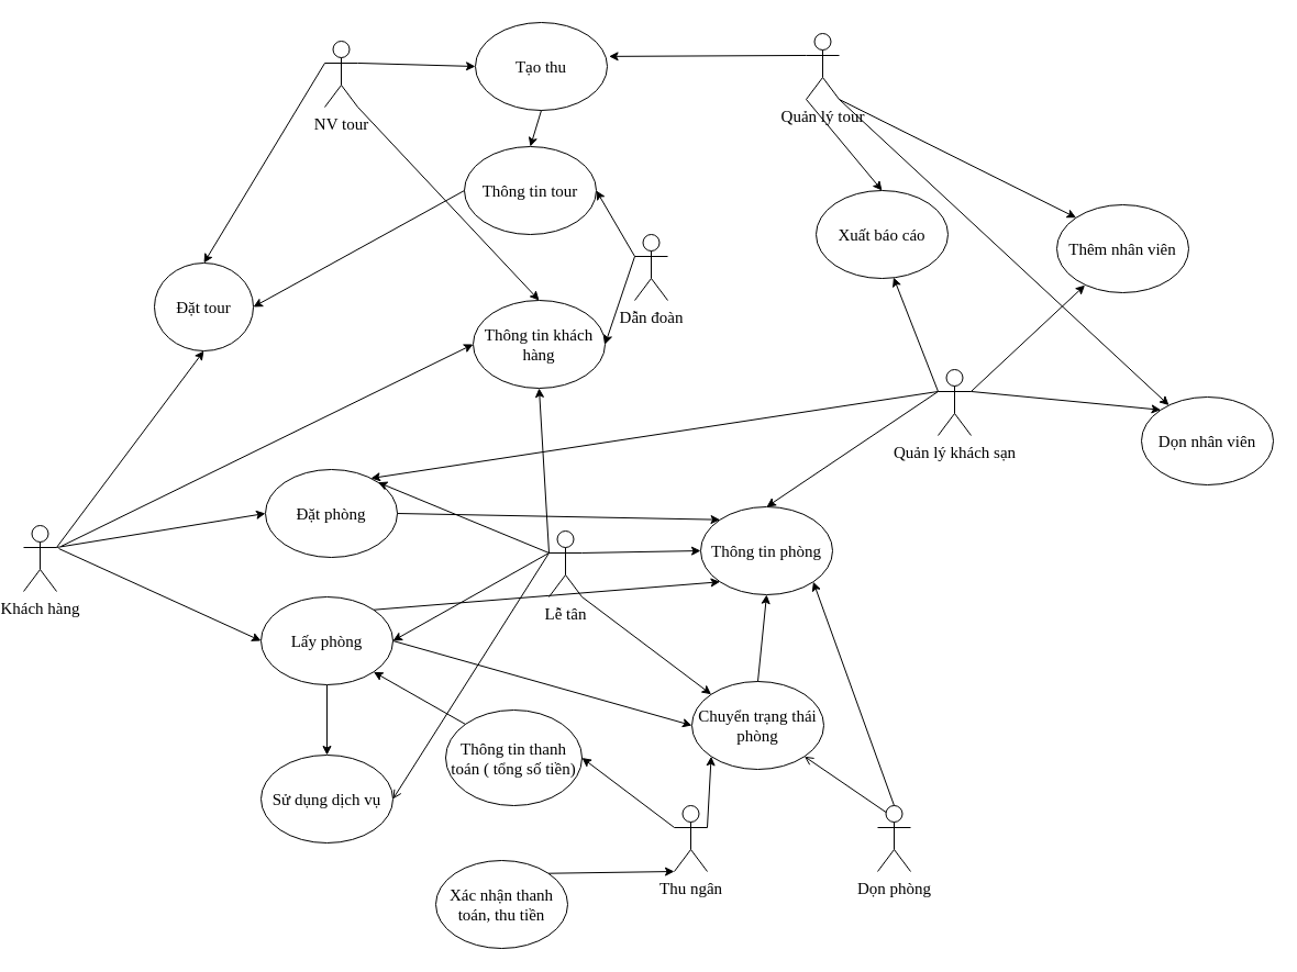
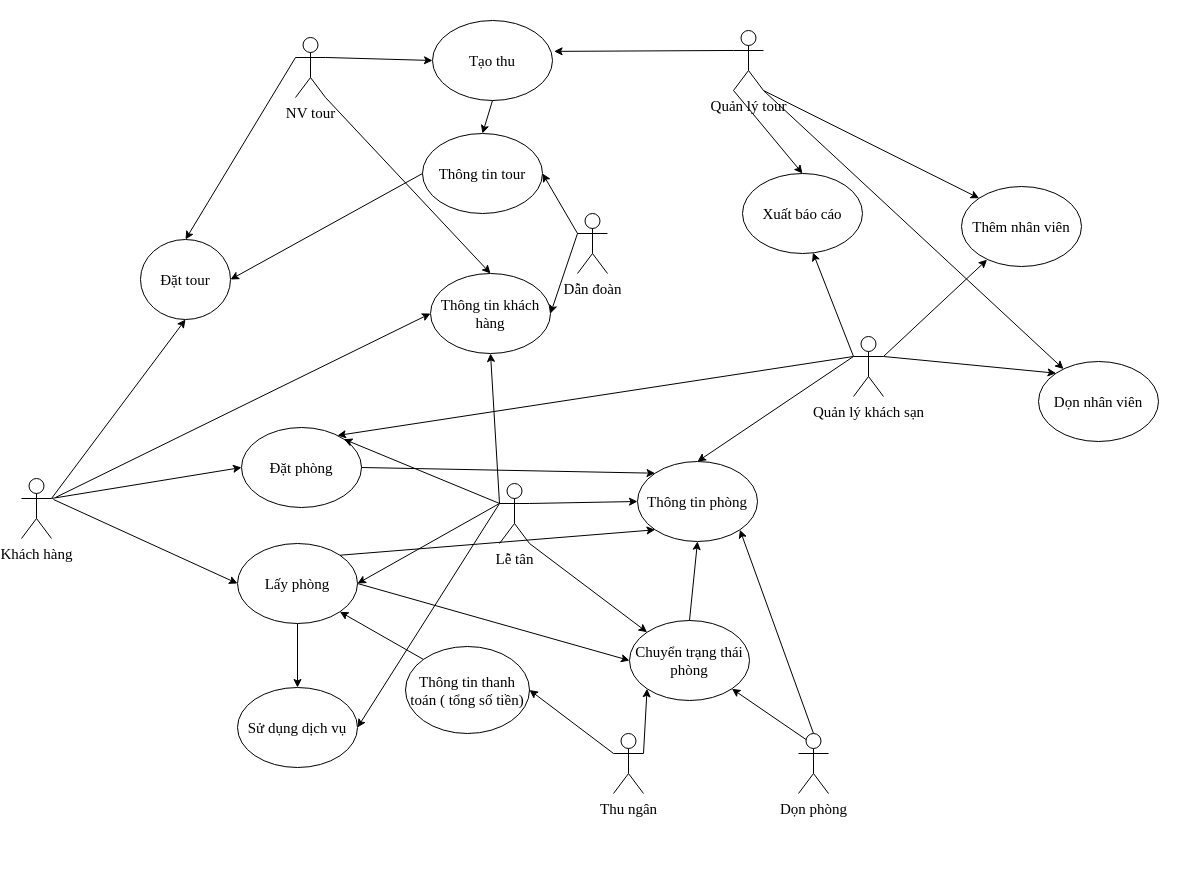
- <mxCell id="50" value="" style="endArrow=open;html=1;rounded=0;fontFamily=Times New Roman;fontSize=15;exitX=0.25;exitY=0.1;exitDx=0;exitDy=0;exitPerimeter=0;entryX=1;entryY=1;entryDx=0;entryDy=0;" edge="1" parent="1" source="43" target="37"><mxGeometry width="50" height="50" relative="1" as="geometry"><mxPoint x="493" y="438" as="sourcePoint" /><mxPoint x="543" y="388" as="targetPoint" /></mxGeometry></mxCell>
+ <mxCell id="50" value="" style="endArrow=classic;html=1;rounded=0;fontFamily=Times New Roman;fontSize=15;exitX=0.25;exitY=0.1;exitDx=0;exitDy=0;exitPerimeter=0;entryX=1;entryY=1;entryDx=0;entryDy=0;" edge="1" parent="1" source="43" target="37"><mxGeometry width="50" height="50" relative="1" as="geometry"><mxPoint x="493" y="438" as="sourcePoint" /><mxPoint x="543" y="388" as="targetPoint" /></mxGeometry></mxCell>
- <mxCell id="20" value="" style="endArrow=open;html=1;rounded=0;fontFamily=Times New Roman;fontSize=15;entryX=1;entryY=0.5;entryDx=0;entryDy=0;exitX=0;exitY=0.333;exitDx=0;exitDy=0;exitPerimeter=0;" edge="1" parent="1" source="10" target="19"><mxGeometry width="50" height="50" relative="1" as="geometry"><mxPoint x="671" y="531" as="sourcePoint" /><mxPoint x="509" y="729" as="targetPoint" /></mxGeometry></mxCell>
+ <mxCell id="20" value="" style="endArrow=classic;html=1;rounded=0;fontFamily=Times New Roman;fontSize=15;entryX=1;entryY=0.5;entryDx=0;entryDy=0;exitX=0;exitY=0.333;exitDx=0;exitDy=0;exitPerimeter=0;" edge="1" parent="1" source="10" target="19"><mxGeometry width="50" height="50" relative="1" as="geometry"><mxPoint x="671" y="531" as="sourcePoint" /><mxPoint x="509" y="729" as="targetPoint" /></mxGeometry></mxCell>
- <mxCell id="42" value="" style="endArrow=classic;html=1;rounded=0;fontFamily=Times New Roman;fontSize=15;exitX=1;exitY=0;exitDx=0;exitDy=0;entryX=0;entryY=1;entryDx=0;entryDy=0;entryPerimeter=0;" edge="1" parent="1" source="41" target="34"><mxGeometry width="50" height="50" relative="1" as="geometry"><mxPoint x="493" y="791" as="sourcePoint" /><mxPoint x="543" y="741" as="targetPoint" /></mxGeometry></mxCell>
- <mxCell id="41" value="Xác nhận thanh toán, thu tiền" style="ellipse;whiteSpace=wrap;html=1;fontFamily=Times New Roman;fontSize=15;" vertex="1" parent="1"><mxGeometry x="395" y="783" width="120" height="80" as="geometry" /></mxCell>
